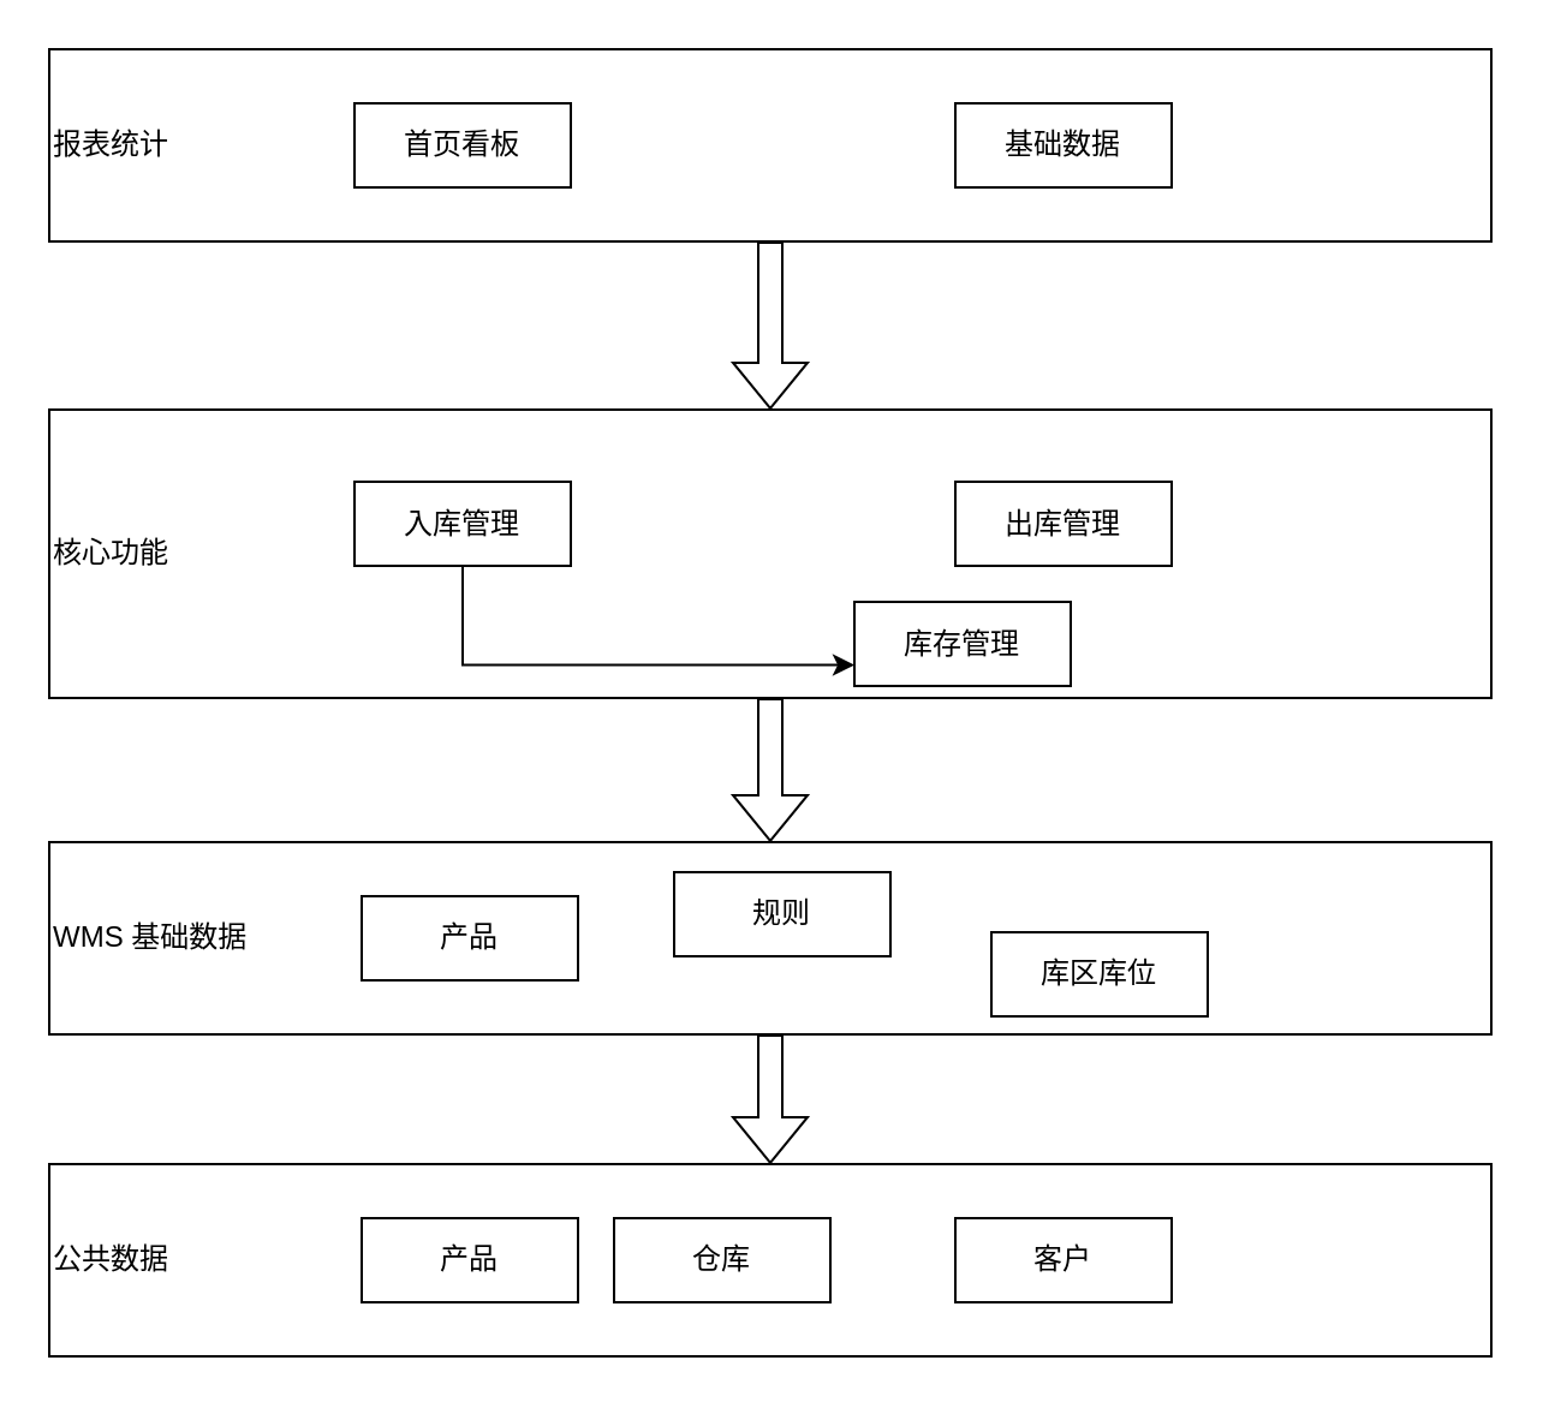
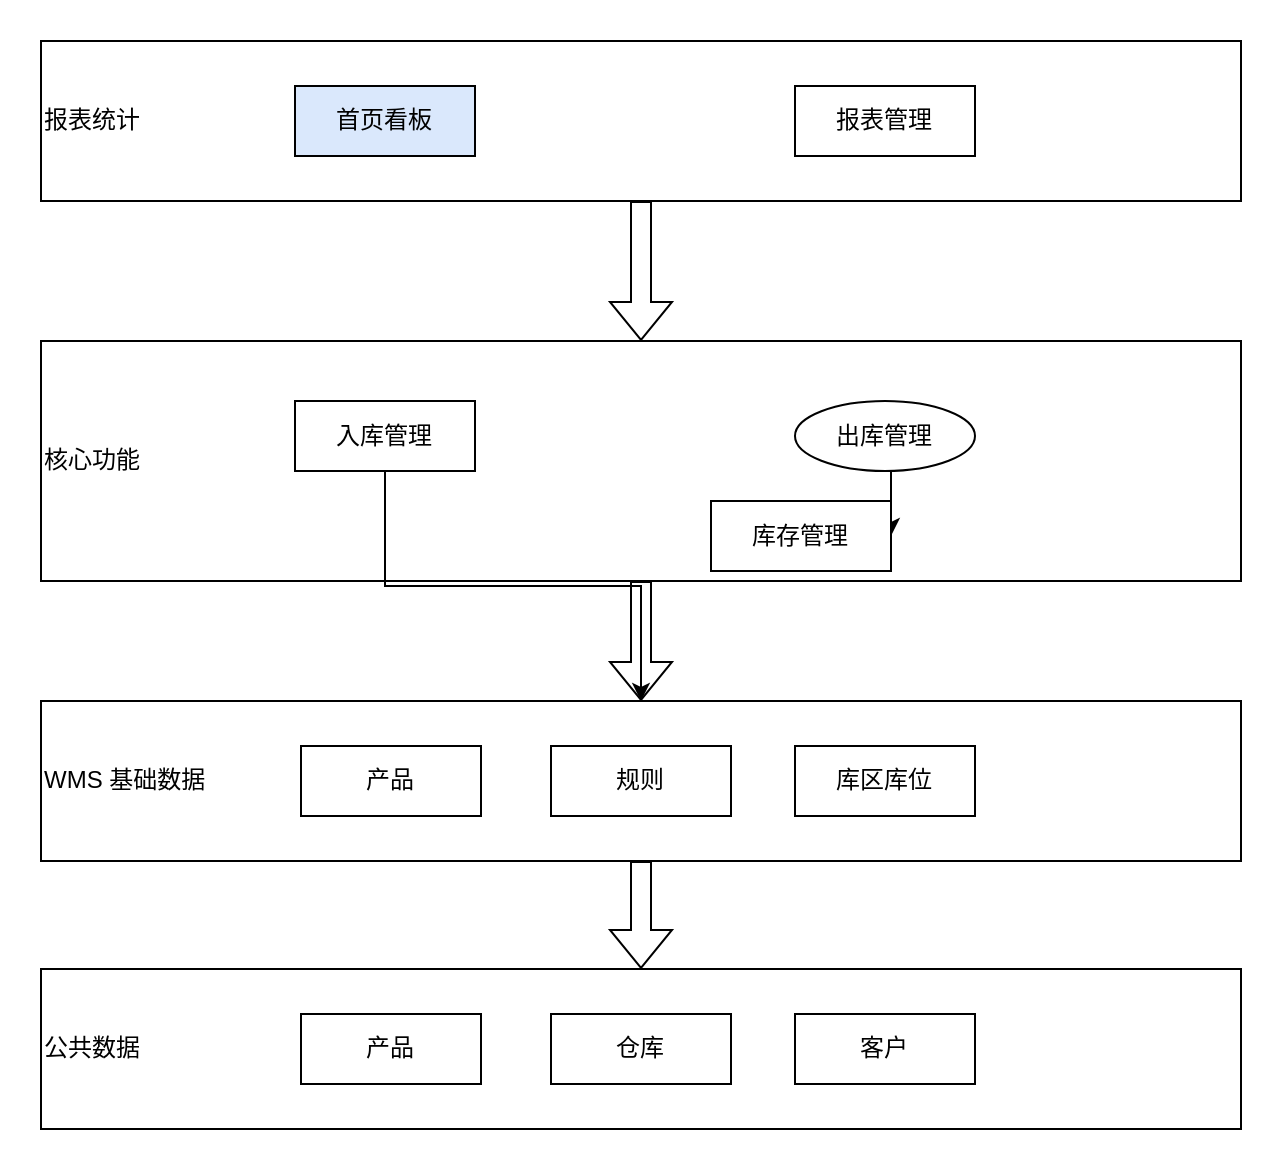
- <mxCell id="17" value="首页看板" style="rounded=0;whiteSpace=wrap;html=1;" parent="15" vertex="1"><mxGeometry x="127" y="22.5" width="90" height="35" as="geometry" /></mxCell>
+ <mxCell id="17" value="首页看板" style="rounded=0;whiteSpace=wrap;html=1;fillColor=#dae8fc;" parent="15" vertex="1"><mxGeometry x="127" y="22.5" width="90" height="35" as="geometry" /></mxCell>
- <mxCell id="18" value="基础数据" style="rounded=0;whiteSpace=wrap;html=1;" parent="15" vertex="1"><mxGeometry x="377" y="22.5" width="90" height="35" as="geometry" /></mxCell>
+ <mxCell id="18" value="报表管理" style="rounded=0;whiteSpace=wrap;html=1;" parent="15" vertex="1"><mxGeometry x="377" y="22.5" width="90" height="35" as="geometry" /></mxCell>
- <mxCell id="7" value="出库管理" style="rounded=0;whiteSpace=wrap;html=1;" parent="2" vertex="1"><mxGeometry x="377" y="30" width="90" height="35" as="geometry" /></mxCell>
+ <mxCell id="7" value="出库管理" style="ellipse;whiteSpace=wrap;html=1;" parent="2" vertex="1"><mxGeometry x="377" y="30" width="90" height="35" as="geometry" /></mxCell>
+ <mxCell id="6" style="edgeStyle=orthogonalEdgeStyle;rounded=0;orthogonalLoop=1;jettySize=auto;html=1;exitX=0.5;exitY=1;exitDx=0;exitDy=0;entryX=1;entryY=0.5;entryDx=0;entryDy=0;" parent="2" source="7" target="8" edge="1"><mxGeometry relative="1" as="geometry" /></mxCell>
- <mxCell id="4" style="edgeStyle=orthogonalEdgeStyle;rounded=0;orthogonalLoop=1;jettySize=auto;html=1;exitX=0.5;exitY=1;exitDx=0;exitDy=0;entryX=0;entryY=0.75;entryDx=0;entryDy=0;" parent="2" source="5" target="8" edge="1"><mxGeometry relative="1" as="geometry" /></mxCell>
+ <mxCell id="4" style="edgeStyle=orthogonalEdgeStyle;rounded=0;orthogonalLoop=1;jettySize=auto;html=1;exitX=0.5;exitY=1;exitDx=0;exitDy=0;" parent="2" source="5" target="10" edge="1"><mxGeometry relative="1" as="geometry" /></mxCell>
- <mxCell id="13" value="规则" style="rounded=0;whiteSpace=wrap;html=1;" parent="9" vertex="1"><mxGeometry x="260" y="12.5" width="90" height="35" as="geometry" /></mxCell>
+ <mxCell id="13" value="规则" style="rounded=0;whiteSpace=wrap;html=1;" parent="9" vertex="1"><mxGeometry x="255" y="22.5" width="90" height="35" as="geometry" /></mxCell>
- <mxCell id="12" value="库区库位" style="rounded=0;whiteSpace=wrap;html=1;" parent="9" vertex="1"><mxGeometry x="392" y="37.5" width="90" height="35" as="geometry" /></mxCell>
+ <mxCell id="12" value="库区库位" style="rounded=0;whiteSpace=wrap;html=1;" parent="9" vertex="1"><mxGeometry x="377" y="22.5" width="90" height="35" as="geometry" /></mxCell>
- <mxCell id="23" value="仓库" style="rounded=0;whiteSpace=wrap;html=1;" parent="19" vertex="1"><mxGeometry x="235" y="22.5" width="90" height="35" as="geometry" /></mxCell>
+ <mxCell id="23" value="仓库" style="rounded=0;whiteSpace=wrap;html=1;" parent="19" vertex="1"><mxGeometry x="255" y="22.5" width="90" height="35" as="geometry" /></mxCell>
